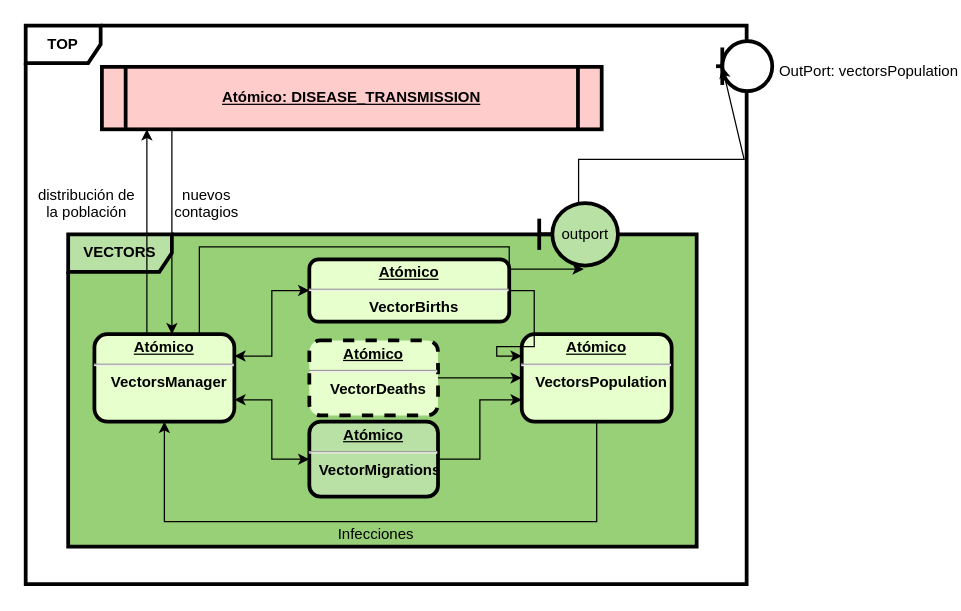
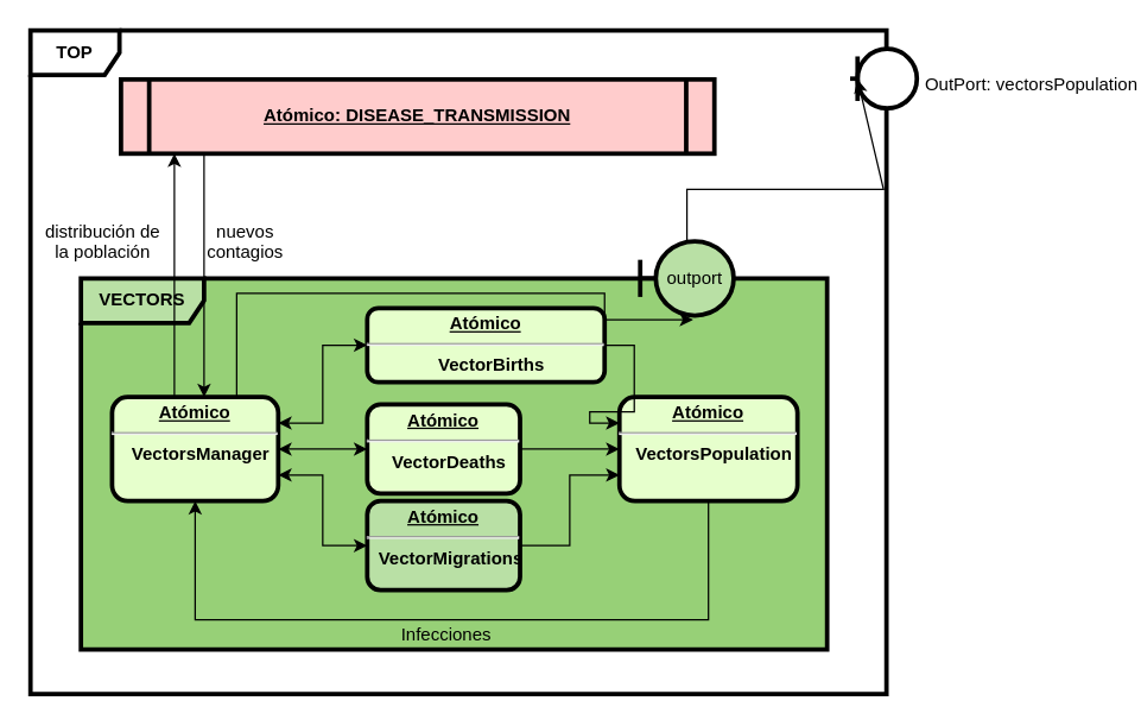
+ <mxCell id="8" style="edgeStyle=orthogonalEdgeStyle;rounded=0;orthogonalLoop=1;jettySize=auto;html=1;exitX=1;exitY=0.5;exitDx=0;exitDy=0;entryX=0;entryY=0.5;entryDx=0;entryDy=0;startArrow=classic;startFill=1;endArrow=classic;endFill=1;strokeColor=#000000;strokeWidth=1;" edge="1" parent="1" source="11" target="22"><mxGeometry relative="1" as="geometry" /></mxCell>
- <mxCell id="22" value="&lt;p style=&quot;margin: 4px 0px 0px ; text-decoration: underline&quot;&gt;Atómico&lt;/p&gt;&lt;hr&gt;&lt;p style=&quot;margin: 0px 0px 0px 8px&quot;&gt;VectorDeaths&lt;/p&gt;" style="verticalAlign=middle;align=center;overflow=fill;fontSize=12;fontFamily=Helvetica;html=1;rounded=1;fontStyle=1;strokeWidth=3;fillColor=#E6FFCC;dashed=1;" vertex="1" parent="1"><mxGeometry x="247" y="272" width="103" height="60" as="geometry" /></mxCell>
+ <mxCell id="22" value="&lt;p style=&quot;margin: 4px 0px 0px ; text-decoration: underline&quot;&gt;Atómico&lt;/p&gt;&lt;hr&gt;&lt;p style=&quot;margin: 0px 0px 0px 8px&quot;&gt;VectorDeaths&lt;/p&gt;" style="verticalAlign=middle;align=center;overflow=fill;fontSize=12;fontFamily=Helvetica;html=1;rounded=1;fontStyle=1;strokeWidth=3;fillColor=#E6FFCC" vertex="1" parent="1"><mxGeometry x="247" y="272" width="103" height="60" as="geometry" /></mxCell>
